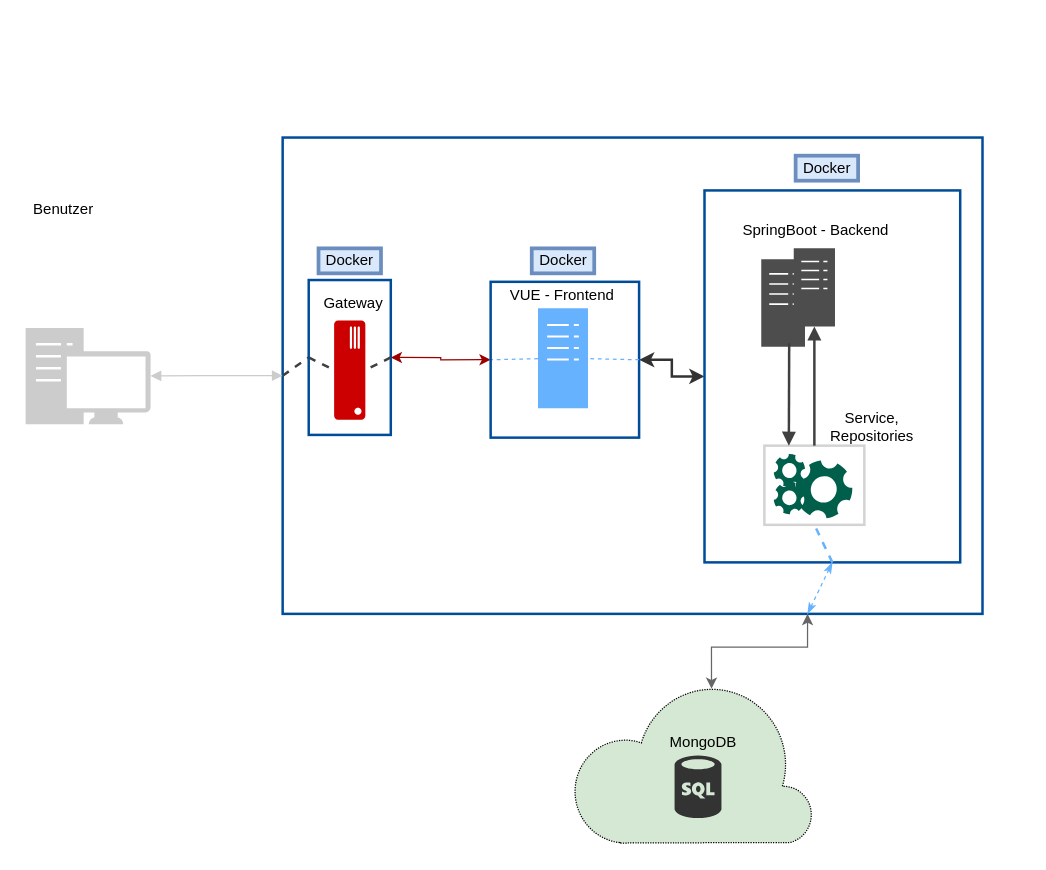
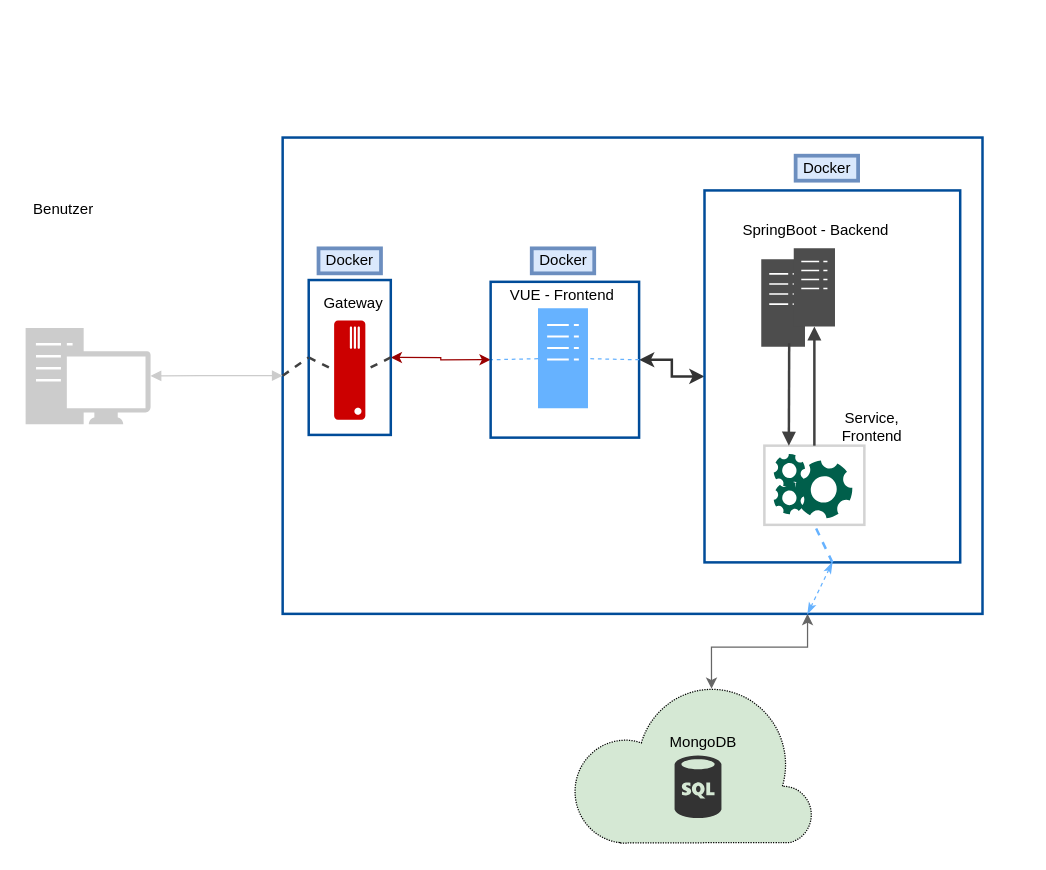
- <mxCell id="14" value="Service, &lt;br&gt;Repositories" style="text;html=1;align=center;verticalAlign=middle;resizable=0;points=[];autosize=1;" vertex="1" parent="1"><mxGeometry x="656.79" y="326.03" width="80" height="30" as="geometry" /></mxCell>
+ <mxCell id="14" value="Service, &lt;br&gt;Frontend" style="text;html=1;align=center;verticalAlign=middle;resizable=0;points=[];autosize=1;" vertex="1" parent="1"><mxGeometry x="656.79" y="326.03" width="80" height="30" as="geometry" /></mxCell>
